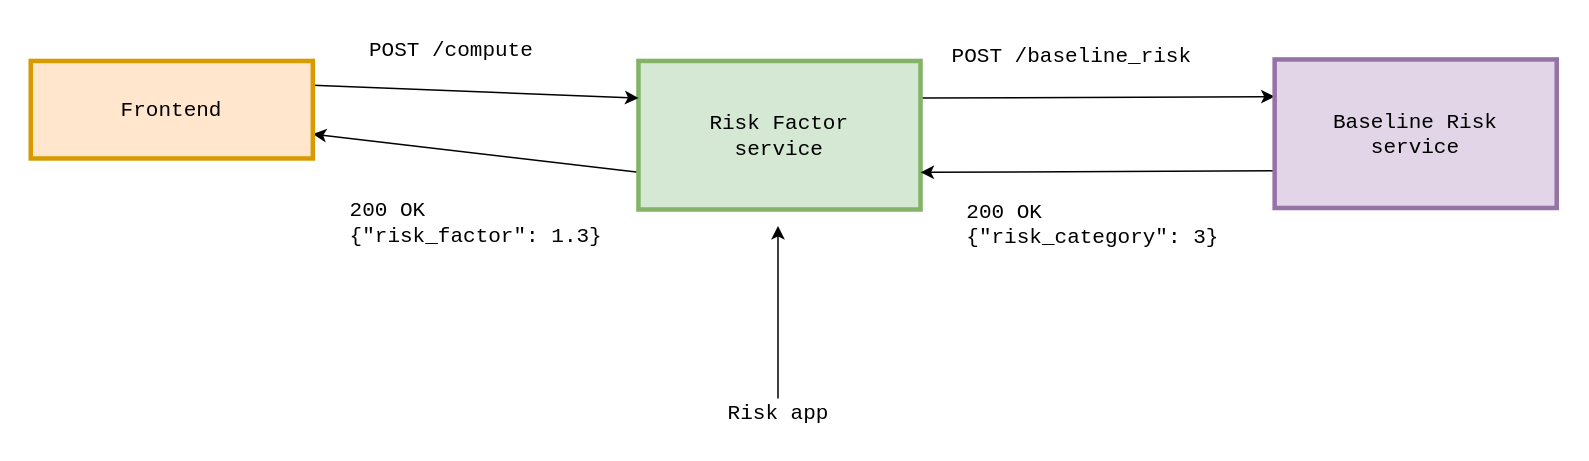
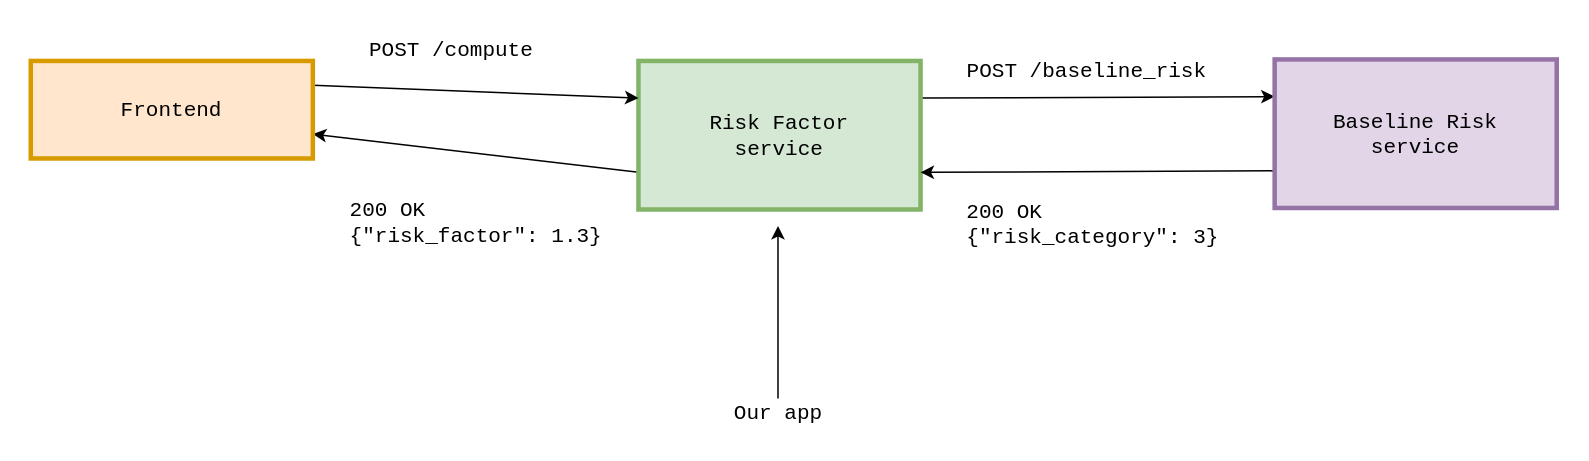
- <mxCell id="10" value="POST /baseline_risk" style="text;html=1;strokeColor=none;fillColor=none;align=center;verticalAlign=middle;whiteSpace=wrap;rounded=0;fontFamily=Courier New;fontSize=14;" vertex="1" parent="1"><mxGeometry x="627" y="24" width="174" height="25" as="geometry" /></mxCell>
+ <mxCell id="10" value="POST /baseline_risk" style="text;html=1;strokeColor=none;fillColor=none;align=center;verticalAlign=middle;whiteSpace=wrap;rounded=0;fontFamily=Courier New;fontSize=14;" vertex="1" parent="1"><mxGeometry x="637" y="34" width="174" height="25" as="geometry" /></mxCell>
- <mxCell id="13" value="Risk app" style="text;html=1;strokeColor=none;fillColor=none;align=center;verticalAlign=middle;whiteSpace=wrap;rounded=0;fontFamily=Courier New;fontSize=14;" vertex="1" parent="1"><mxGeometry x="464" y="265" width="109" height="20" as="geometry" /></mxCell>
+ <mxCell id="13" value="Our app" style="text;html=1;strokeColor=none;fillColor=none;align=center;verticalAlign=middle;whiteSpace=wrap;rounded=0;fontFamily=Courier New;fontSize=14;" vertex="1" parent="1"><mxGeometry x="464" y="265" width="109" height="20" as="geometry" /></mxCell>
